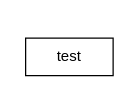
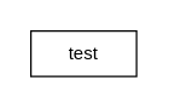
- <mxCell id="2" value="test" style="rounded=0;whiteSpace=wrap;html=1;" parent="1" vertex="1"><mxGeometry x="20" y="30" width="70" height="30" as="geometry" /></mxCell>
+ <mxCell id="2" value="test" style="rounded=0;whiteSpace=wrap;html=1;" parent="1" vertex="1"><mxGeometry x="20" y="20" width="70" height="30" as="geometry" /></mxCell>
